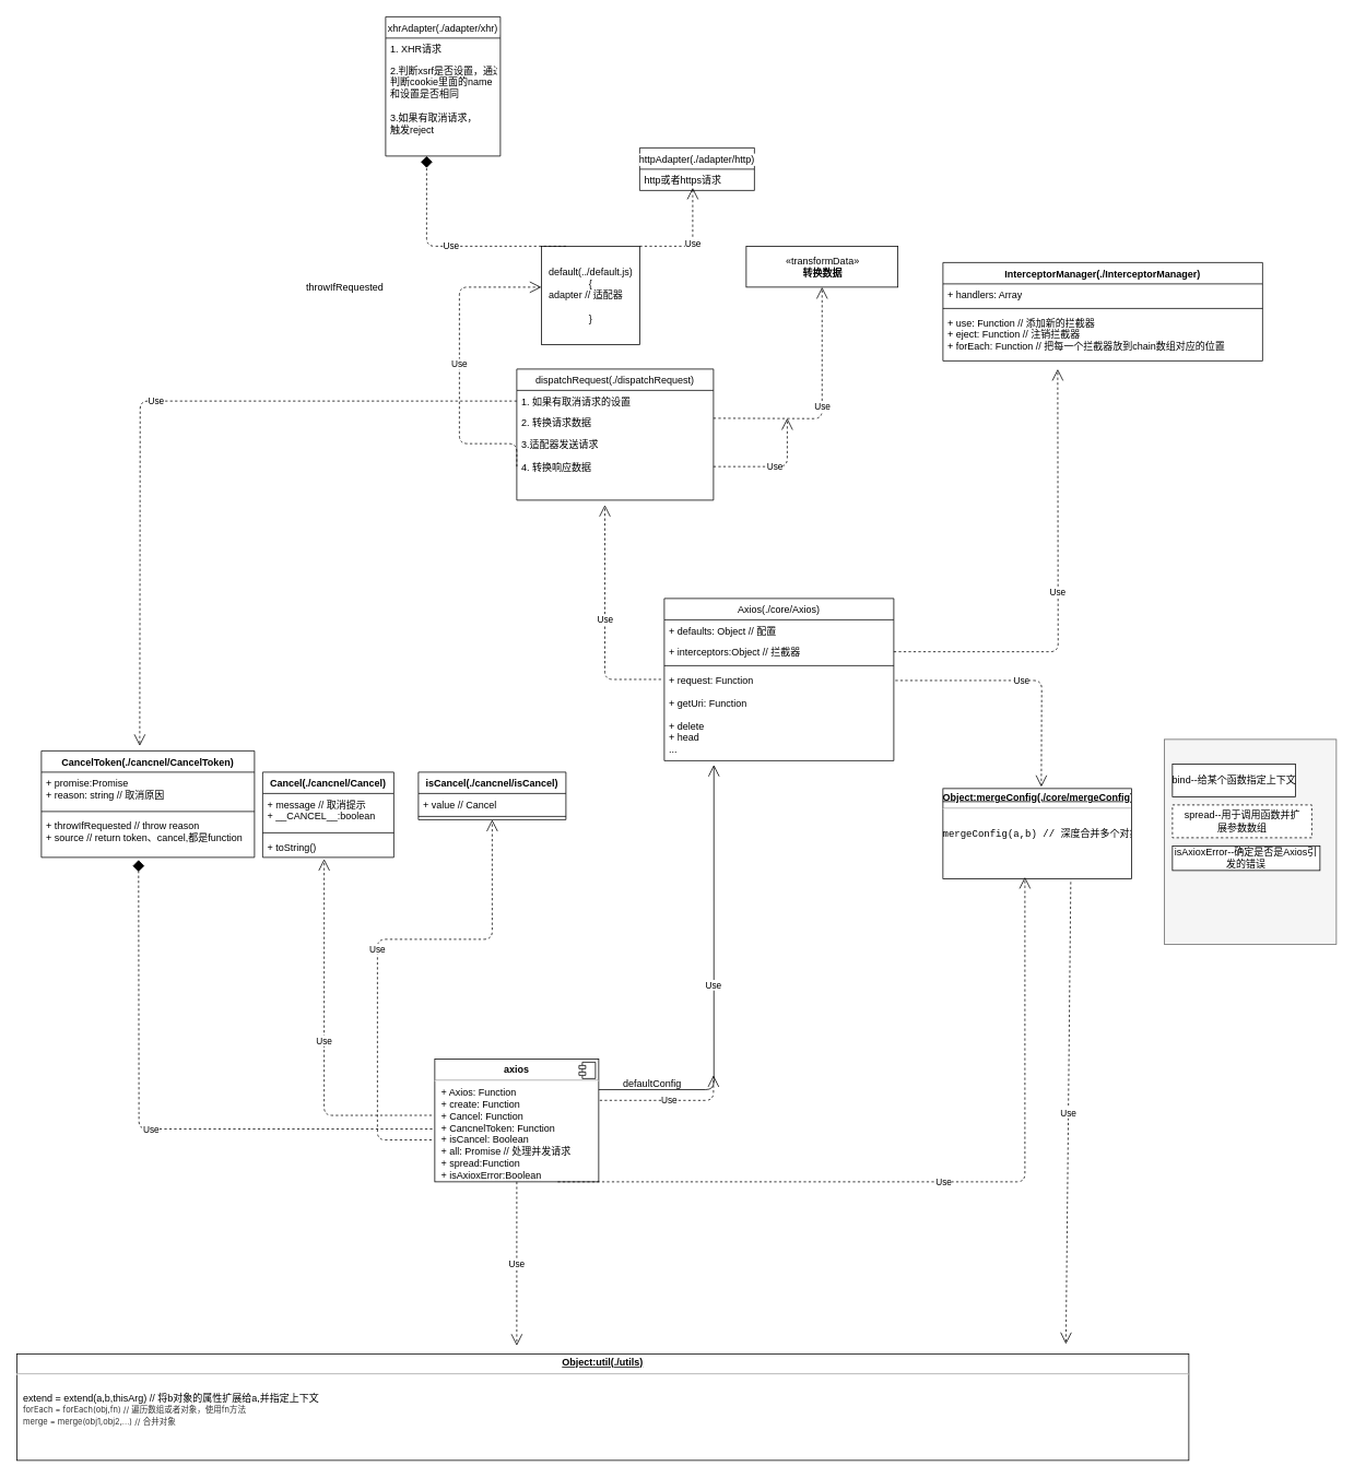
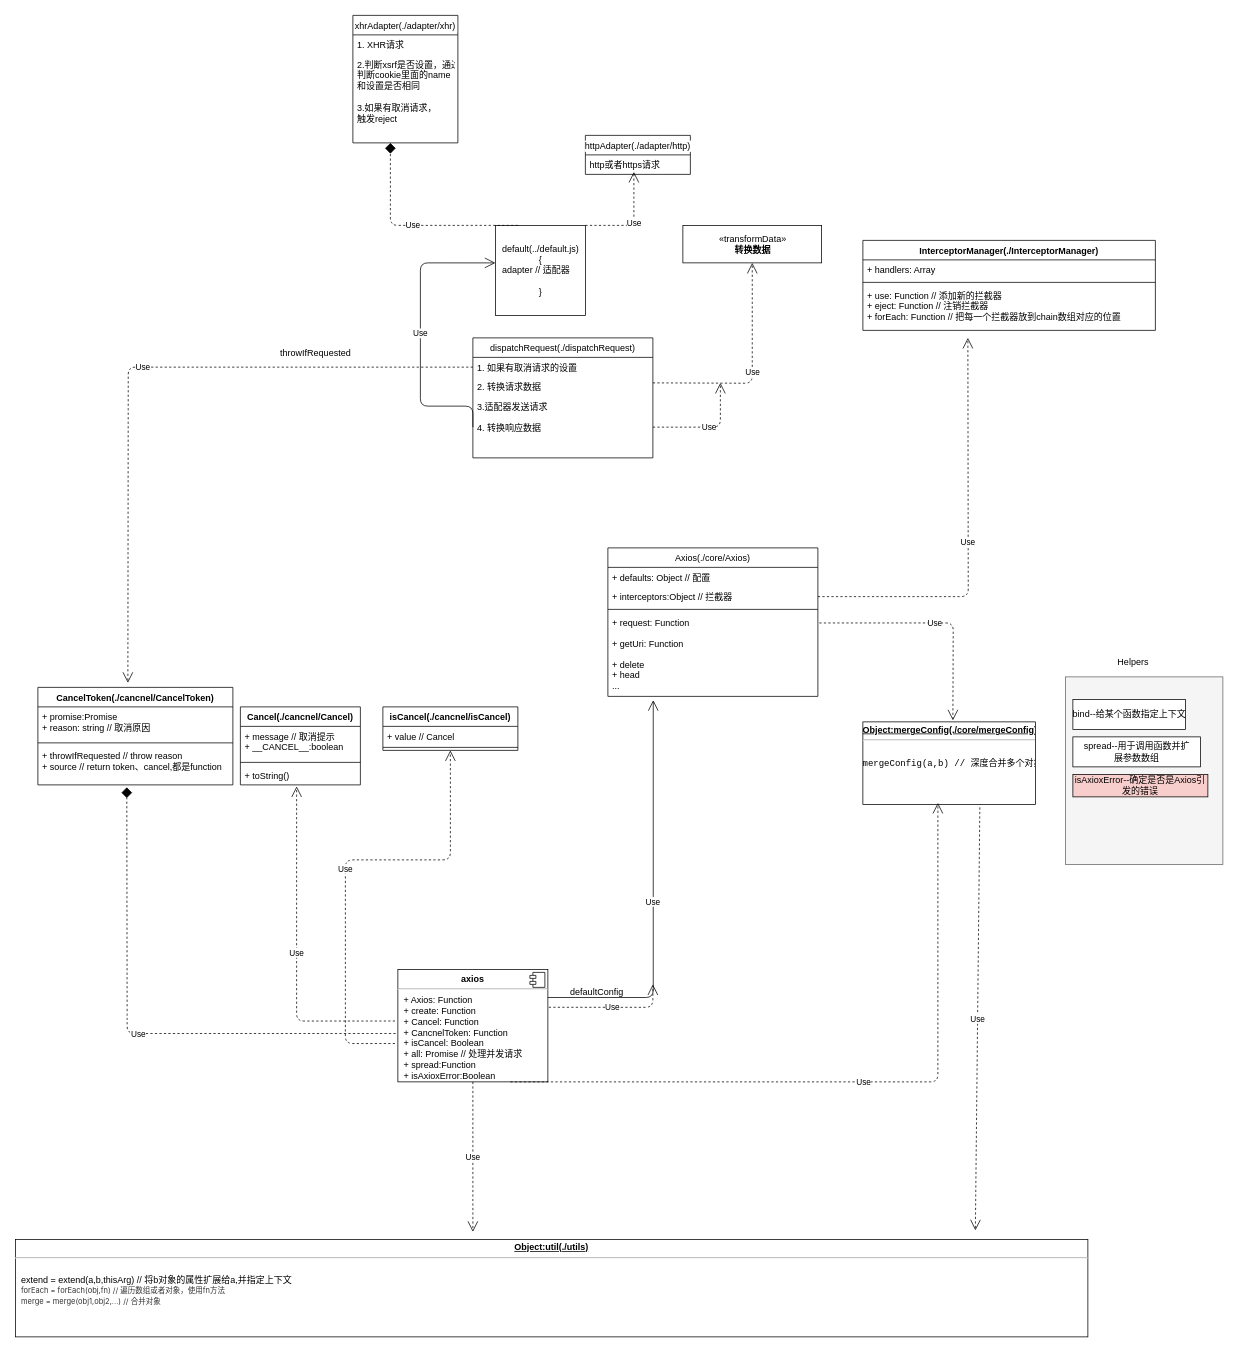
- <mxCell id="49" value="throwIfRequested" style="text;html=1;resizable=0;autosize=1;align=center;verticalAlign=middle;points=[];fillColor=none;strokeColor=none;rounded=0;shadow=0;labelBackgroundColor=#FFFFFF;fontColor=#000000;" parent="1" vertex="1"><mxGeometry x="365" y="340" width="110" height="20" as="geometry" /></mxCell>
+ <mxCell id="49" value="throwIfRequested" style="text;html=1;resizable=0;autosize=1;align=center;verticalAlign=middle;points=[];fillColor=none;strokeColor=none;rounded=0;shadow=0;labelBackgroundColor=#FFFFFF;fontColor=#000000;" parent="1" vertex="1"><mxGeometry x="365" y="460" width="110" height="20" as="geometry" /></mxCell>
- <mxCell id="59" value="Use" style="endArrow=open;endSize=12;dashed=1;html=1;fontColor=#000000;exitX=0;exitY=0.5;exitDx=0;exitDy=0;entryX=0;entryY=0.417;entryDx=0;entryDy=0;entryPerimeter=0;edgeStyle=orthogonalEdgeStyle;" parent="1" source="45" target="52" edge="1"><mxGeometry width="160" relative="1" as="geometry"><mxPoint x="600" y="330" as="sourcePoint" /><mxPoint x="600" y="330" as="targetPoint" /><Array as="points"><mxPoint x="560" y="541" /><mxPoint x="560" y="350" /></Array></mxGeometry></mxCell>
+ <mxCell id="59" value="Use" style="endArrow=open;endSize=12;dashed=0;html=1;fontColor=#000000;exitX=0;exitY=0.5;exitDx=0;exitDy=0;entryX=0;entryY=0.417;entryDx=0;entryDy=0;entryPerimeter=0;edgeStyle=orthogonalEdgeStyle;" parent="1" source="45" target="52" edge="1"><mxGeometry width="160" relative="1" as="geometry"><mxPoint x="600" y="330" as="sourcePoint" /><mxPoint x="600" y="330" as="targetPoint" /><Array as="points"><mxPoint x="560" y="541" /><mxPoint x="560" y="350" /></Array></mxGeometry></mxCell>
- <mxCell id="46" value="Use" style="endArrow=open;endSize=12;dashed=1;html=1;fontColor=#000000;entryX=0.448;entryY=1.071;entryDx=0;entryDy=0;entryPerimeter=0;exitX=-0.014;exitY=0.114;exitDx=0;exitDy=0;exitPerimeter=0;edgeStyle=orthogonalEdgeStyle;" parent="1" source="8" target="45" edge="1"><mxGeometry width="160" relative="1" as="geometry"><mxPoint x="600" y="920" as="sourcePoint" /><mxPoint x="760" y="920" as="targetPoint" /><Array as="points"><mxPoint x="737" y="829" /></Array></mxGeometry></mxCell>
+ <mxCell id="14" value="Helpers" style="text;html=1;resizable=0;autosize=1;align=center;verticalAlign=middle;points=[];fillColor=none;strokeColor=none;rounded=0;" parent="1" vertex="1"><mxGeometry x="1480" y="872" width="60" height="20" as="geometry" /></mxCell>
- <mxCell id="33" value="spread--用于调用函数并扩&lt;br&gt;展参数数组" style="html=1;dashed=1;" parent="1" vertex="1"><mxGeometry x="1430" y="982" width="170" height="40" as="geometry" /></mxCell>
+ <mxCell id="33" value="spread--用于调用函数并扩&lt;br&gt;展参数数组" style="html=1;" parent="1" vertex="1"><mxGeometry x="1430" y="982" width="170" height="40" as="geometry" /></mxCell>
- <mxCell id="34" value="&lt;span style=&quot;text-align: left&quot;&gt;isAxioxError--确定是否是Axios引发的错误&lt;/span&gt;" style="whiteSpace=wrap;html=1;" parent="1" vertex="1"><mxGeometry x="1430" y="1032" width="180" height="30" as="geometry" /></mxCell>
+ <mxCell id="34" value="&lt;span style=&quot;text-align: left&quot;&gt;isAxioxError--确定是否是Axios引发的错误&lt;/span&gt;" style="whiteSpace=wrap;html=1;fillColor=#f8cecc;" parent="1" vertex="1"><mxGeometry x="1430" y="1032" width="180" height="30" as="geometry" /></mxCell>
